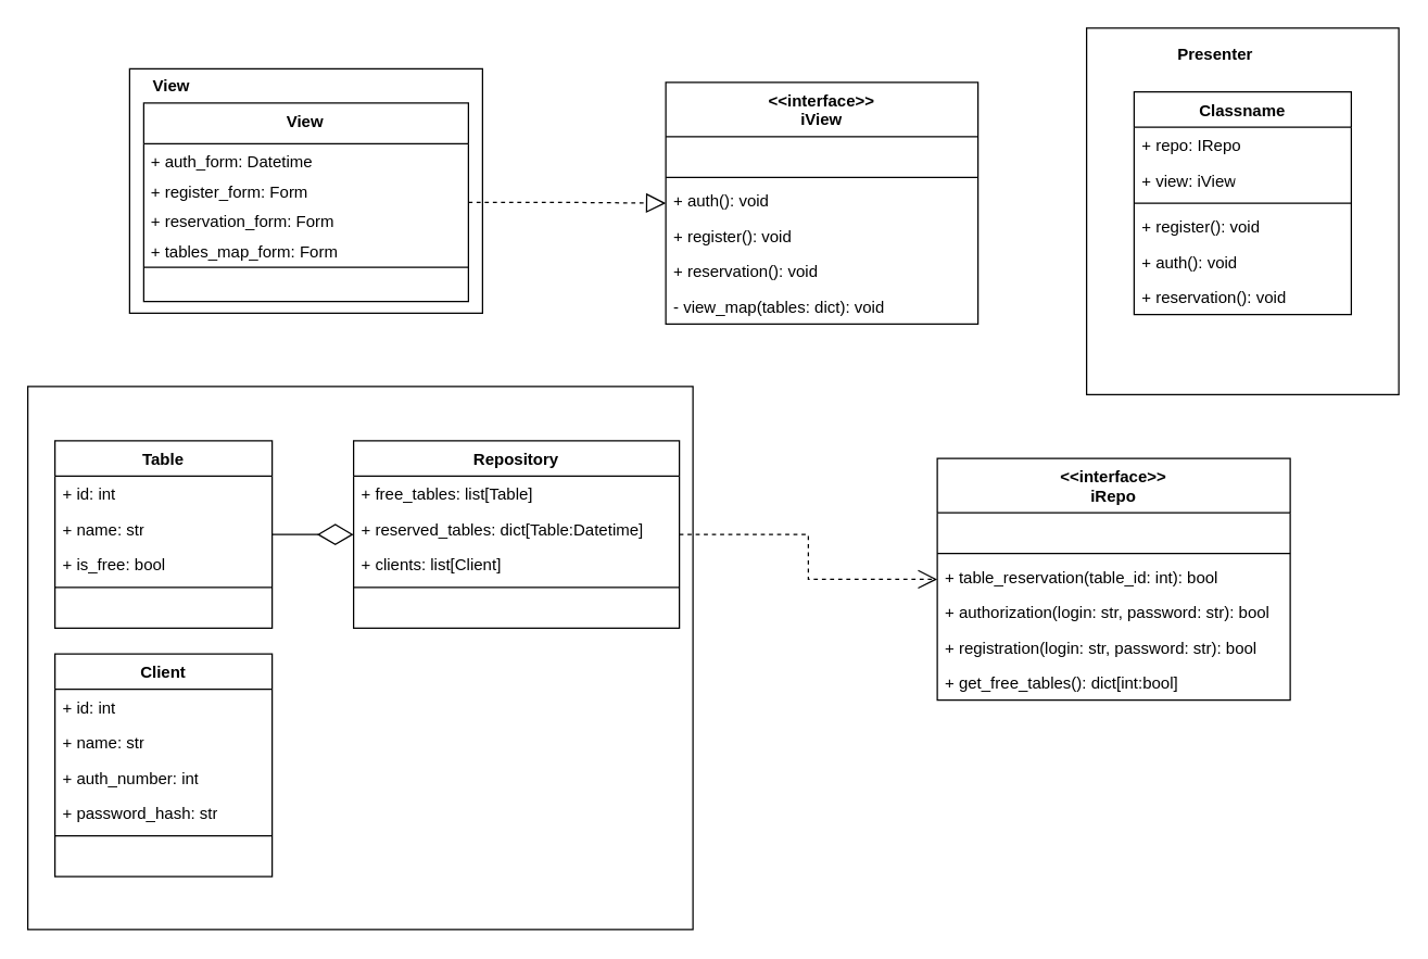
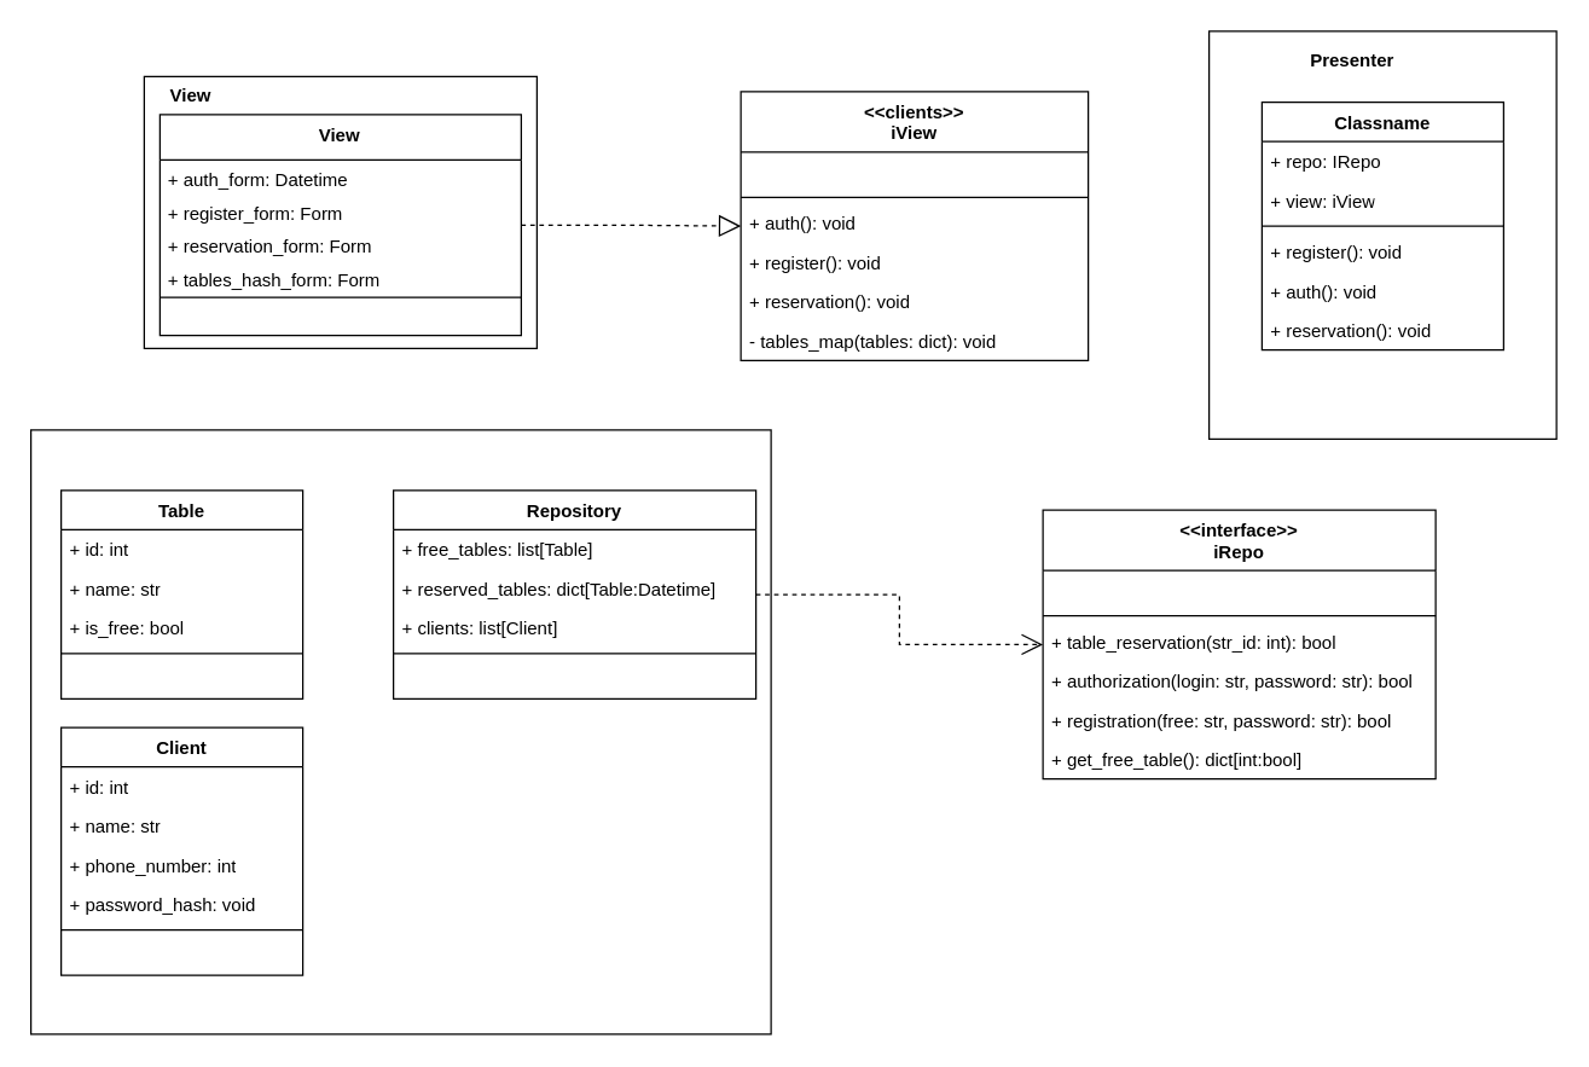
- <mxCell id="53" value="&amp;lt;&amp;lt;interface&amp;gt;&amp;gt;&lt;br&gt;iView" style="swimlane;fontStyle=1;align=center;verticalAlign=top;childLayout=stackLayout;horizontal=1;startSize=40;horizontalStack=0;resizeParent=1;resizeParentMax=0;resizeLast=0;collapsible=1;marginBottom=0;whiteSpace=wrap;html=1;" parent="1" vertex="1"><mxGeometry x="490" y="60" width="230" height="178" as="geometry" /></mxCell>
+ <mxCell id="53" value="&amp;lt;&amp;lt;clients&amp;gt;&amp;gt;&lt;br&gt;iView" style="swimlane;fontStyle=1;align=center;verticalAlign=top;childLayout=stackLayout;horizontal=1;startSize=40;horizontalStack=0;resizeParent=1;resizeParentMax=0;resizeLast=0;collapsible=1;marginBottom=0;whiteSpace=wrap;html=1;" parent="1" vertex="1"><mxGeometry x="490" y="60" width="230" height="178" as="geometry" /></mxCell>
- <mxCell id="50" value="+ tables_map_form: Form" style="text;strokeColor=none;fillColor=none;align=left;verticalAlign=top;spacingLeft=4;spacingRight=4;overflow=hidden;rotatable=0;points=[[0,0.5],[1,0.5]];portConstraint=eastwest;whiteSpace=wrap;html=1;" vertex="1" parent="46"><mxGeometry y="95.684" width="239.2" height="21.895" as="geometry" /></mxCell>
+ <mxCell id="50" value="+ tables_hash_form: Form" style="text;strokeColor=none;fillColor=none;align=left;verticalAlign=top;spacingLeft=4;spacingRight=4;overflow=hidden;rotatable=0;points=[[0,0.5],[1,0.5]];portConstraint=eastwest;whiteSpace=wrap;html=1;" vertex="1" parent="46"><mxGeometry y="95.684" width="239.2" height="21.895" as="geometry" /></mxCell>
- <mxCell id="59" value="- view_map(tables: dict): void" style="text;strokeColor=none;fillColor=none;align=left;verticalAlign=top;spacingLeft=4;spacingRight=4;overflow=hidden;rotatable=0;points=[[0,0.5],[1,0.5]];portConstraint=eastwest;whiteSpace=wrap;html=1;" vertex="1" parent="53"><mxGeometry y="152" width="230" height="26" as="geometry" /></mxCell>
+ <mxCell id="59" value="- tables_map(tables: dict): void" style="text;strokeColor=none;fillColor=none;align=left;verticalAlign=top;spacingLeft=4;spacingRight=4;overflow=hidden;rotatable=0;points=[[0,0.5],[1,0.5]];portConstraint=eastwest;whiteSpace=wrap;html=1;" vertex="1" parent="53"><mxGeometry y="152" width="230" height="26" as="geometry" /></mxCell>
- <mxCell id="42" value="" style="endArrow=diamondThin;endFill=0;endSize=24;html=1;rounded=0;edgeStyle=orthogonalEdgeStyle;" edge="1" parent="20" source="36" target="23"><mxGeometry width="160" relative="1" as="geometry"><mxPoint x="260" y="120" as="sourcePoint" /><mxPoint x="420" y="120" as="targetPoint" /></mxGeometry></mxCell>
- <mxCell id="16" value="+ table_reservation(table_id: int): bool" style="text;strokeColor=none;fillColor=none;align=left;verticalAlign=top;spacingLeft=4;spacingRight=4;overflow=hidden;rotatable=0;points=[[0,0.5],[1,0.5]];portConstraint=eastwest;whiteSpace=wrap;html=1;" parent="13" vertex="1"><mxGeometry y="74" width="260" height="26" as="geometry" /></mxCell>
+ <mxCell id="16" value="+ table_reservation(str_id: int): bool" style="text;strokeColor=none;fillColor=none;align=left;verticalAlign=top;spacingLeft=4;spacingRight=4;overflow=hidden;rotatable=0;points=[[0,0.5],[1,0.5]];portConstraint=eastwest;whiteSpace=wrap;html=1;" parent="13" vertex="1"><mxGeometry y="74" width="260" height="26" as="geometry" /></mxCell>
- <mxCell id="18" value="+ registration(login: str, password: str): bool" style="text;strokeColor=none;fillColor=none;align=left;verticalAlign=top;spacingLeft=4;spacingRight=4;overflow=hidden;rotatable=0;points=[[0,0.5],[1,0.5]];portConstraint=eastwest;whiteSpace=wrap;html=1;" vertex="1" parent="13"><mxGeometry y="126" width="260" height="26" as="geometry" /></mxCell>
+ <mxCell id="18" value="+ registration(free: str, password: str): bool" style="text;strokeColor=none;fillColor=none;align=left;verticalAlign=top;spacingLeft=4;spacingRight=4;overflow=hidden;rotatable=0;points=[[0,0.5],[1,0.5]];portConstraint=eastwest;whiteSpace=wrap;html=1;" vertex="1" parent="13"><mxGeometry y="126" width="260" height="26" as="geometry" /></mxCell>
- <mxCell id="19" value="+ get_free_tables(): dict[int:bool]" style="text;strokeColor=none;fillColor=none;align=left;verticalAlign=top;spacingLeft=4;spacingRight=4;overflow=hidden;rotatable=0;points=[[0,0.5],[1,0.5]];portConstraint=eastwest;whiteSpace=wrap;html=1;" vertex="1" parent="13"><mxGeometry y="152" width="260" height="26" as="geometry" /></mxCell>
+ <mxCell id="19" value="+ get_free_table(): dict[int:bool]" style="text;strokeColor=none;fillColor=none;align=left;verticalAlign=top;spacingLeft=4;spacingRight=4;overflow=hidden;rotatable=0;points=[[0,0.5],[1,0.5]];portConstraint=eastwest;whiteSpace=wrap;html=1;" vertex="1" parent="13"><mxGeometry y="152" width="260" height="26" as="geometry" /></mxCell>
- <mxCell id="32" value="+ auth_number: int" style="text;strokeColor=none;fillColor=none;align=left;verticalAlign=top;spacingLeft=4;spacingRight=4;overflow=hidden;rotatable=0;points=[[0,0.5],[1,0.5]];portConstraint=eastwest;whiteSpace=wrap;html=1;" vertex="1" parent="29"><mxGeometry y="78" width="160" height="26" as="geometry" /></mxCell>
+ <mxCell id="32" value="+ phone_number: int" style="text;strokeColor=none;fillColor=none;align=left;verticalAlign=top;spacingLeft=4;spacingRight=4;overflow=hidden;rotatable=0;points=[[0,0.5],[1,0.5]];portConstraint=eastwest;whiteSpace=wrap;html=1;" vertex="1" parent="29"><mxGeometry y="78" width="160" height="26" as="geometry" /></mxCell>
- <mxCell id="33" value="+ password_hash: str" style="text;strokeColor=none;fillColor=none;align=left;verticalAlign=top;spacingLeft=4;spacingRight=4;overflow=hidden;rotatable=0;points=[[0,0.5],[1,0.5]];portConstraint=eastwest;whiteSpace=wrap;html=1;" vertex="1" parent="29"><mxGeometry y="104" width="160" height="26" as="geometry" /></mxCell>
+ <mxCell id="33" value="+ password_hash: void" style="text;strokeColor=none;fillColor=none;align=left;verticalAlign=top;spacingLeft=4;spacingRight=4;overflow=hidden;rotatable=0;points=[[0,0.5],[1,0.5]];portConstraint=eastwest;whiteSpace=wrap;html=1;" vertex="1" parent="29"><mxGeometry y="104" width="160" height="26" as="geometry" /></mxCell>
